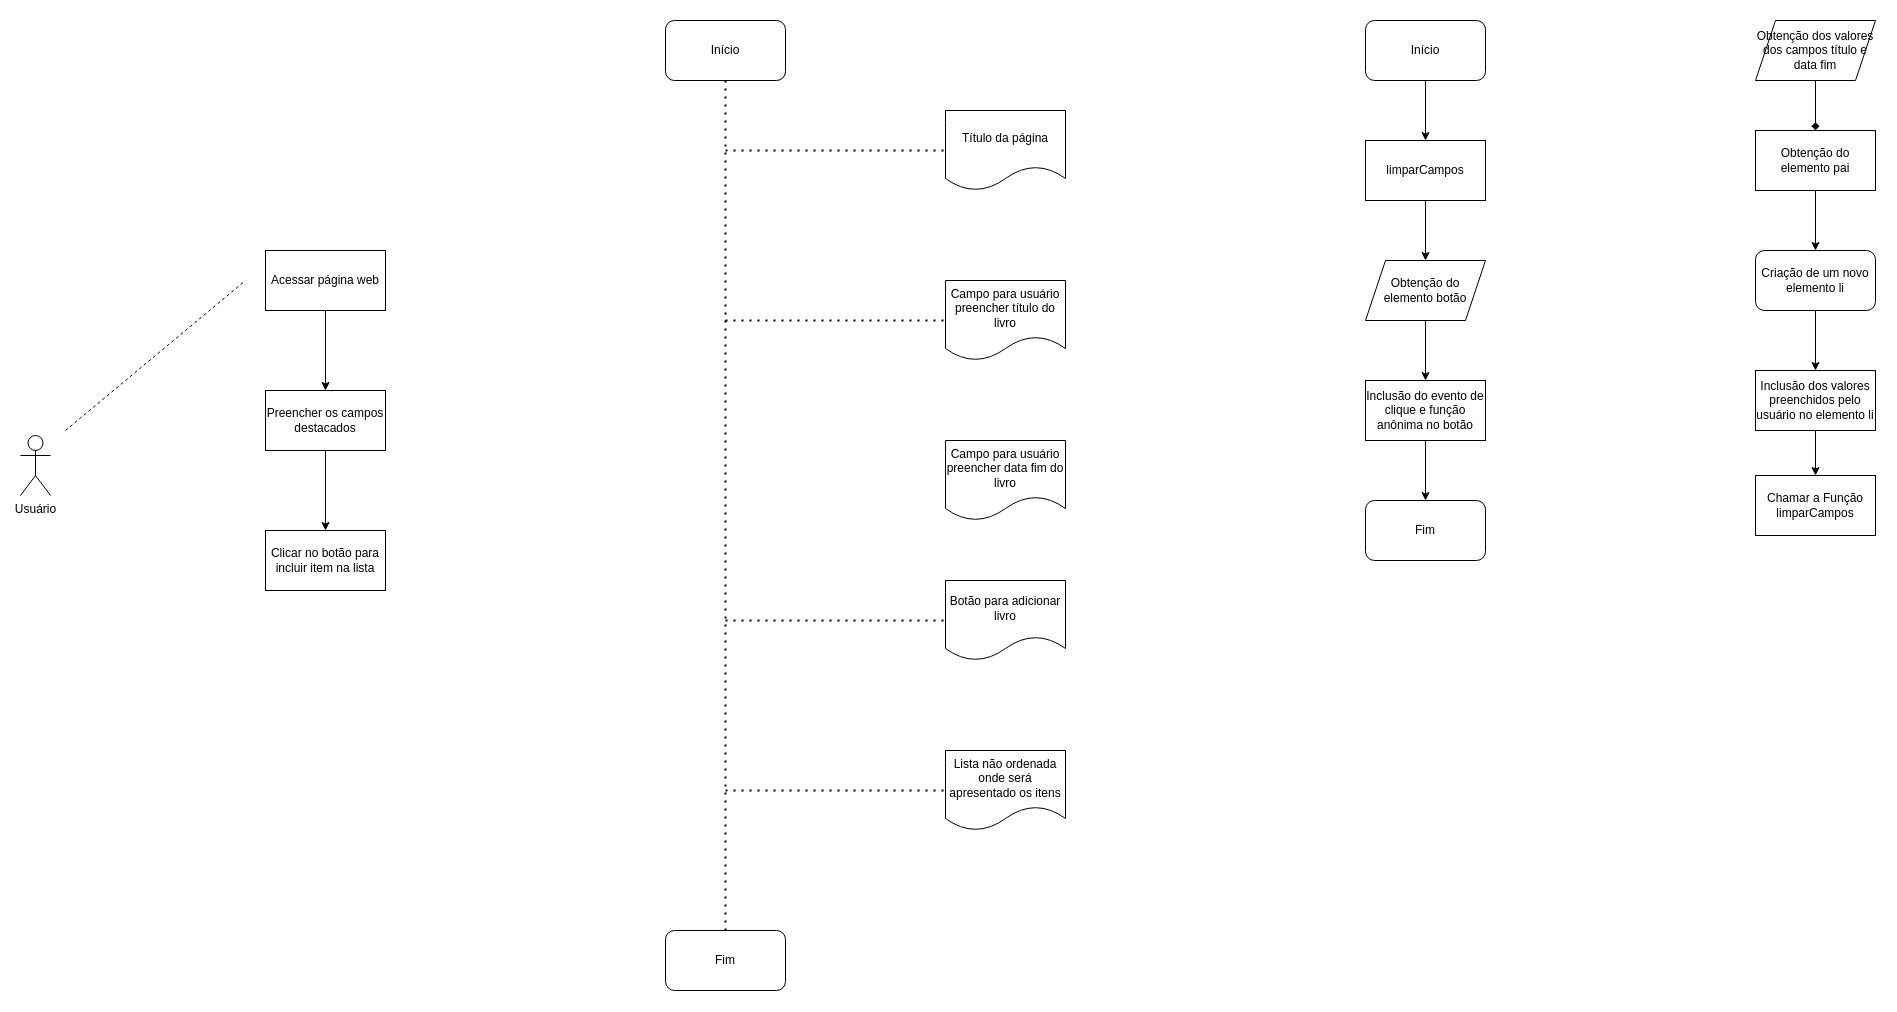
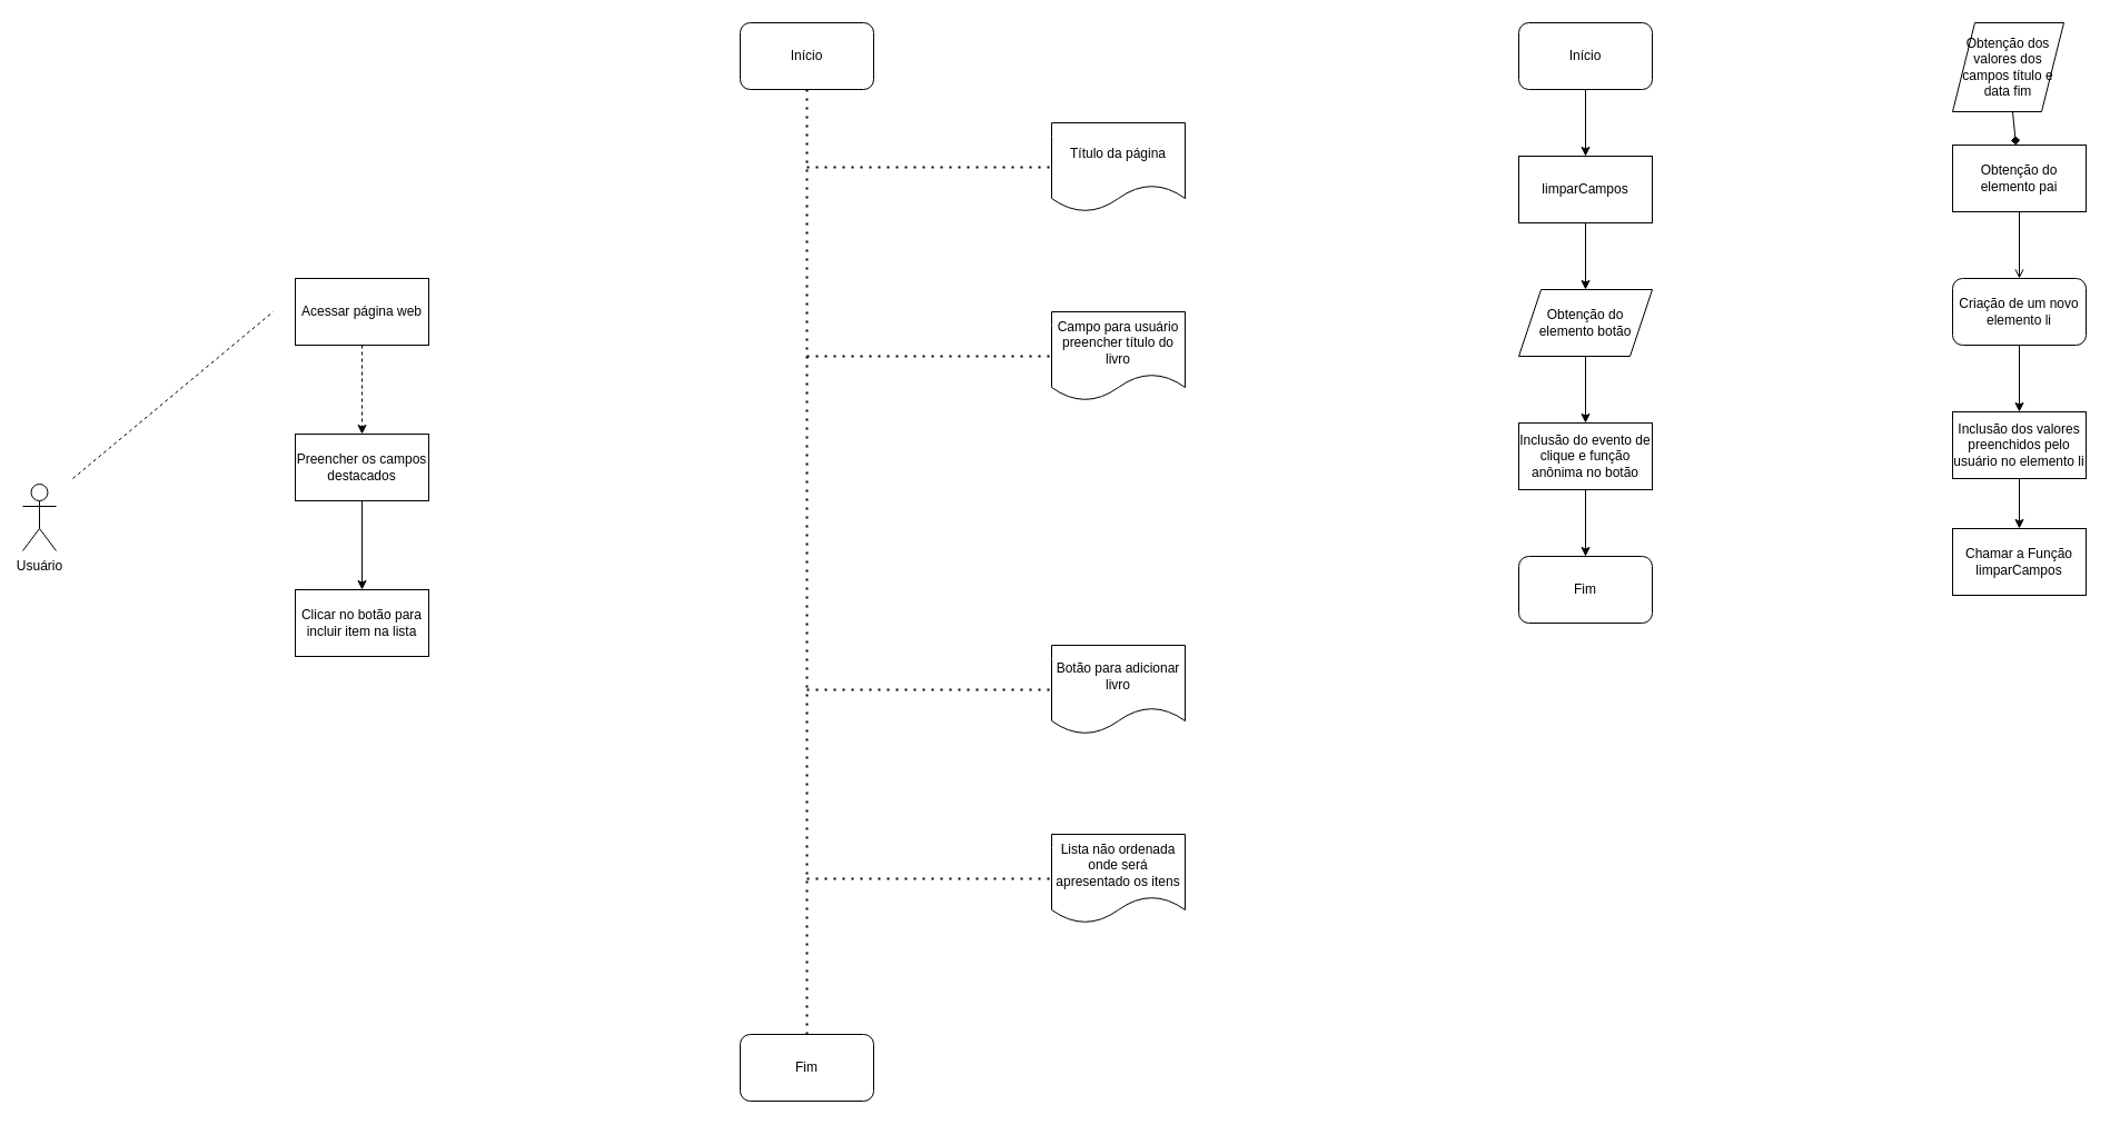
- <mxCell id="30" value="Obtenção dos valores dos campos título e data fim" style="shape=parallelogram;perimeter=parallelogramPerimeter;whiteSpace=wrap;html=1;fixedSize=1;" vertex="1" parent="1"><mxGeometry x="1755" y="20" width="120" height="60" as="geometry" /></mxCell>
+ <mxCell id="30" value="Obtenção dos valores dos campos título e data fim" style="shape=parallelogram;perimeter=parallelogramPerimeter;whiteSpace=wrap;html=1;fixedSize=1;" vertex="1" parent="1"><mxGeometry x="1755" y="20" width="100" height="80" as="geometry" /></mxCell>
- <mxCell id="31" value="" style="edgeStyle=none;html=1;" edge="1" parent="1" source="32" target="34"><mxGeometry relative="1" as="geometry" /></mxCell>
+ <mxCell id="31" value="" style="edgeStyle=none;html=1;endArrow=open;" edge="1" parent="1" source="32" target="34"><mxGeometry relative="1" as="geometry" /></mxCell>
- <mxCell id="3" value="" style="edgeStyle=none;html=1;" edge="1" parent="1" source="4" target="6"><mxGeometry relative="1" as="geometry" /></mxCell>
+ <mxCell id="3" value="" style="edgeStyle=none;html=1;dashed=1;" edge="1" parent="1" source="4" target="6"><mxGeometry relative="1" as="geometry" /></mxCell>
- <mxCell id="15" value="Campo para usuário preencher data fim do livro" style="shape=document;whiteSpace=wrap;html=1;boundedLbl=1;" vertex="1" parent="1"><mxGeometry x="945" y="440" width="120" height="80" as="geometry" /></mxCell>
